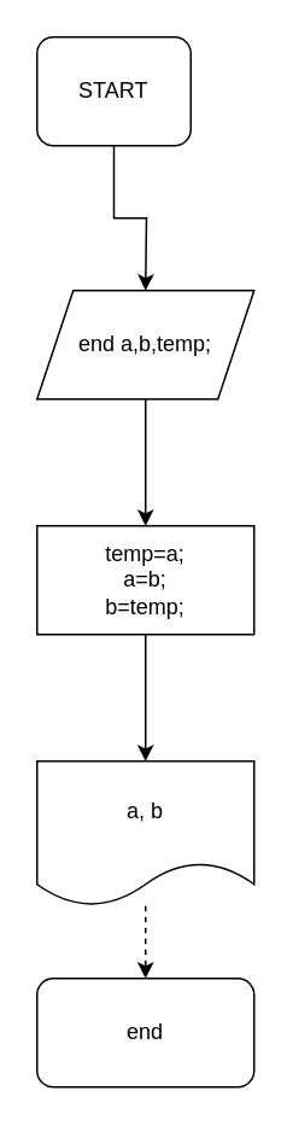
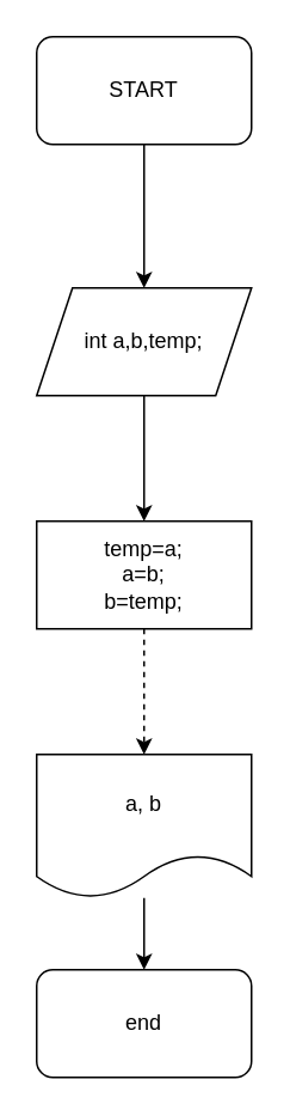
- <mxCell id="3" value="START" style="rounded=1;whiteSpace=wrap;html=1;" parent="1" vertex="1"><mxGeometry x="20" y="20" width="85" height="60" as="geometry" /></mxCell>
+ <mxCell id="3" value="START" style="rounded=1;whiteSpace=wrap;html=1;" parent="1" vertex="1"><mxGeometry x="20" y="20" width="120" height="60" as="geometry" /></mxCell>
- <mxCell id="5" value="end a,b,temp;" style="shape=parallelogram;perimeter=parallelogramPerimeter;whiteSpace=wrap;html=1;fixedSize=1;" parent="1" vertex="1"><mxGeometry x="20" y="160" width="120" height="60" as="geometry" /></mxCell>
+ <mxCell id="5" value="int a,b,temp;" style="shape=parallelogram;perimeter=parallelogramPerimeter;whiteSpace=wrap;html=1;fixedSize=1;" parent="1" vertex="1"><mxGeometry x="20" y="160" width="120" height="60" as="geometry" /></mxCell>
- <mxCell id="6" value="" style="edgeStyle=orthogonalEdgeStyle;rounded=0;orthogonalLoop=1;jettySize=auto;html=1;" parent="1" source="7" target="9" edge="1"><mxGeometry relative="1" as="geometry" /></mxCell>
+ <mxCell id="6" value="" style="edgeStyle=orthogonalEdgeStyle;rounded=0;orthogonalLoop=1;jettySize=auto;html=1;dashed=1;" parent="1" source="7" target="9" edge="1"><mxGeometry relative="1" as="geometry" /></mxCell>
- <mxCell id="8" style="edgeStyle=orthogonalEdgeStyle;rounded=0;orthogonalLoop=1;jettySize=auto;html=1;entryX=0.5;entryY=0;entryDx=0;entryDy=0;dashed=1;" parent="1" source="9" target="10" edge="1"><mxGeometry relative="1" as="geometry" /></mxCell>
+ <mxCell id="8" style="edgeStyle=orthogonalEdgeStyle;rounded=0;orthogonalLoop=1;jettySize=auto;html=1;entryX=0.5;entryY=0;entryDx=0;entryDy=0;" parent="1" source="9" target="10" edge="1"><mxGeometry relative="1" as="geometry" /></mxCell>
